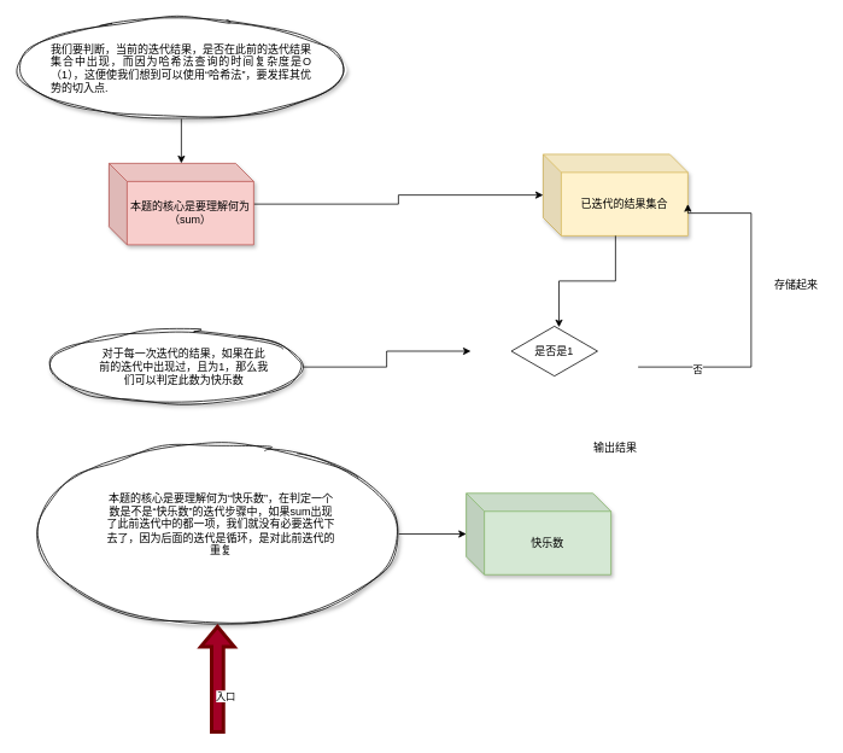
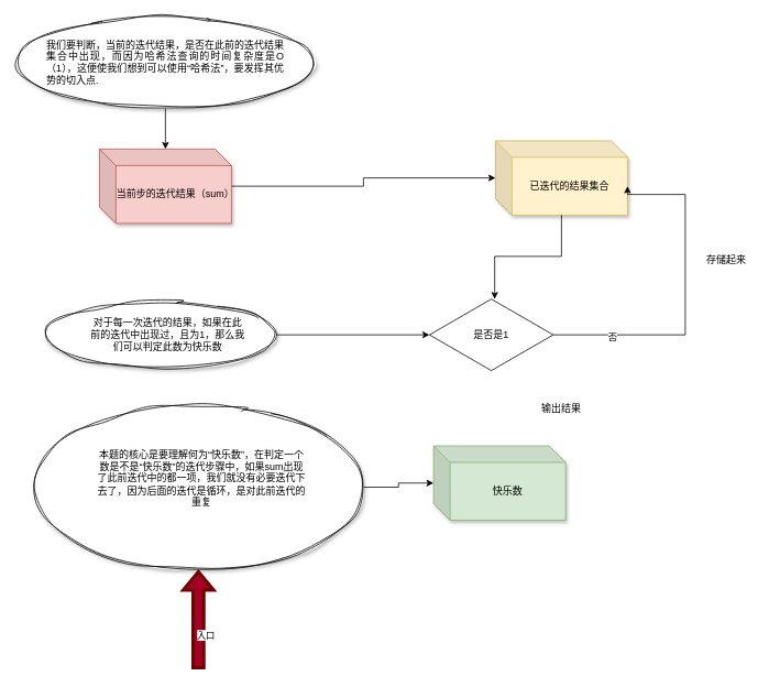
- <mxCell id="13" value="本题的核心是要理解何为（sum）" style="shape=cube;whiteSpace=wrap;html=1;boundedLbl=1;backgroundOutline=1;darkOpacity=0.05;darkOpacity2=0.1;shadow=1;fillColor=#f8cecc;strokeColor=#b85450;" vertex="1" parent="1"><mxGeometry x="120" y="180" width="160" height="90" as="geometry" /></mxCell>
+ <mxCell id="13" value="当前步的迭代结果（sum）" style="shape=cube;whiteSpace=wrap;html=1;boundedLbl=1;backgroundOutline=1;darkOpacity=0.05;darkOpacity2=0.1;shadow=1;fillColor=#f8cecc;strokeColor=#b85450;" vertex="1" parent="1"><mxGeometry x="120" y="180" width="160" height="90" as="geometry" /></mxCell>
- <mxCell id="15" value="是否是1" style="html=1;whiteSpace=wrap;aspect=fixed;shape=isoRectangle;" vertex="1" parent="1"><mxGeometry x="520" y="360" width="185" height="55" as="geometry" /></mxCell>
+ <mxCell id="15" value="是否是1" style="html=1;whiteSpace=wrap;aspect=fixed;shape=isoRectangle;" vertex="1" parent="1"><mxGeometry x="520" y="360" width="150" height="90" as="geometry" /></mxCell>
- <mxCell id="14" value="快乐数" style="shape=cube;whiteSpace=wrap;html=1;boundedLbl=1;backgroundOutline=1;darkOpacity=0.05;darkOpacity2=0.1;shadow=1;fillColor=#d5e8d4;strokeColor=#82b366;" vertex="1" parent="1"><mxGeometry x="515" y="544.5" width="160" height="90" as="geometry" /></mxCell>
+ <mxCell id="14" value="快乐数" style="shape=cube;whiteSpace=wrap;html=1;boundedLbl=1;backgroundOutline=1;darkOpacity=0.05;darkOpacity2=0.1;shadow=1;fillColor=#d5e8d4;strokeColor=#82b366;" vertex="1" parent="1"><mxGeometry x="525" y="539.5" width="160" height="90" as="geometry" /></mxCell>
